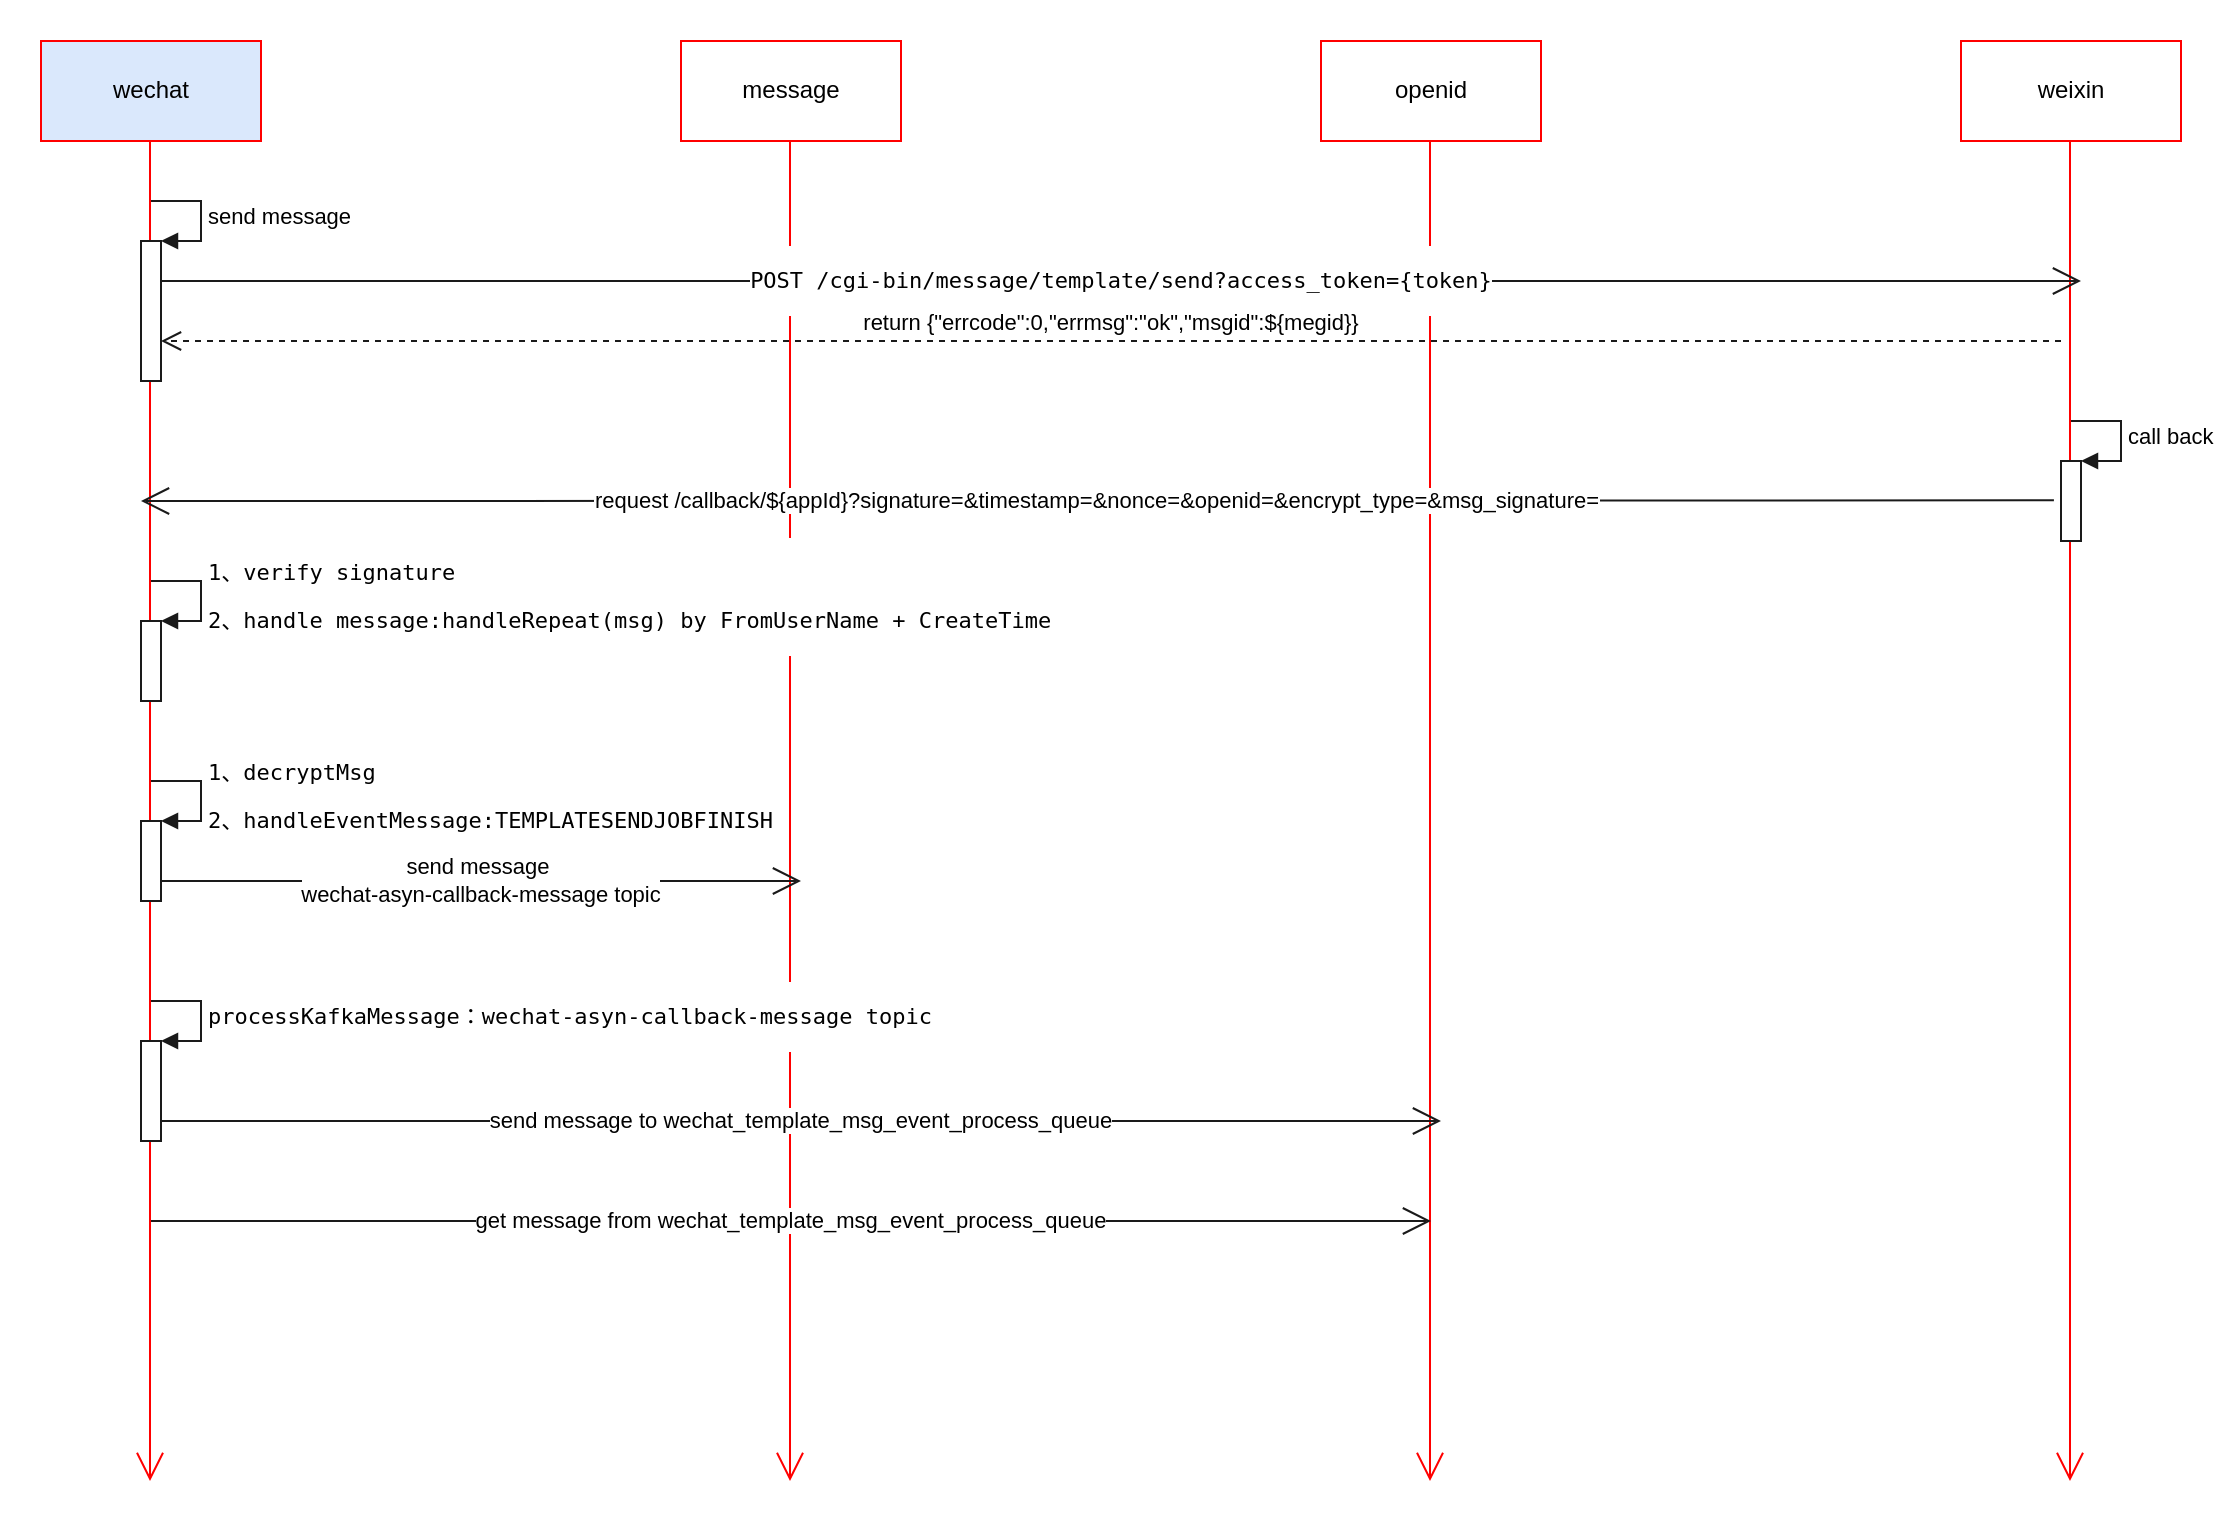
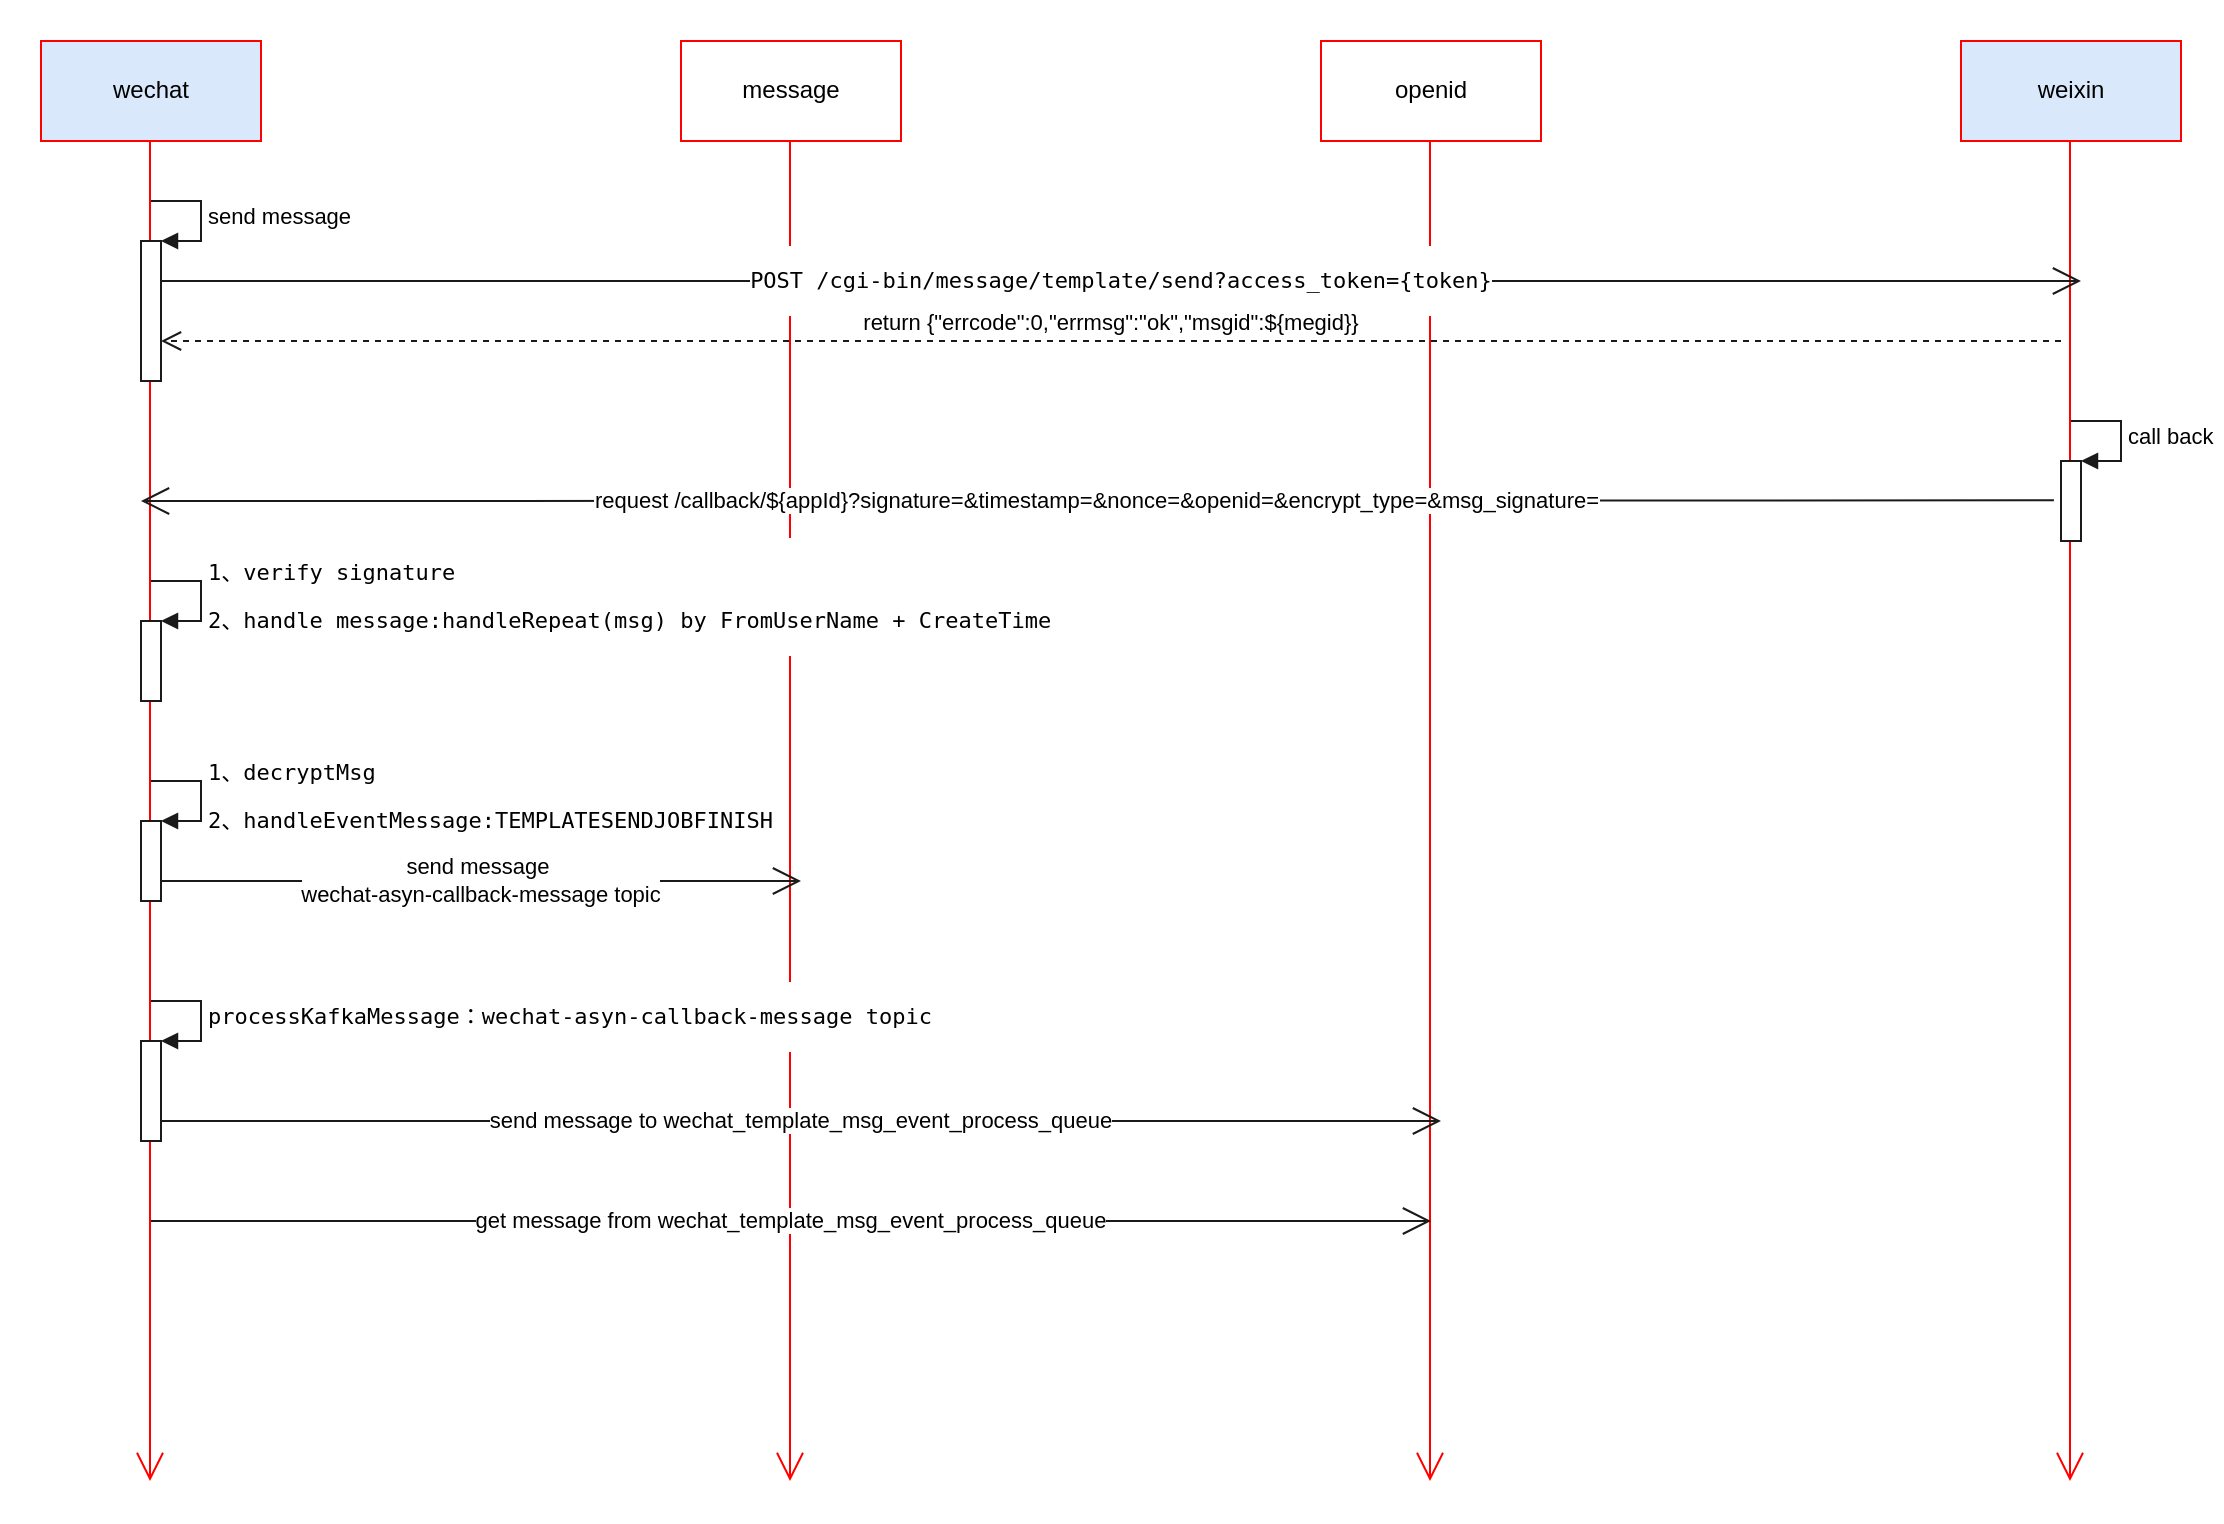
- <mxCell id="8" value="weixin" style="html=1;strokeColor=#FF0000;" vertex="1" parent="1"><mxGeometry x="980" y="20" width="110" height="50" as="geometry" /></mxCell>
+ <mxCell id="8" value="weixin" style="html=1;strokeColor=#FF0000;fillColor=#dae8fc;" vertex="1" parent="1"><mxGeometry x="980" y="20" width="110" height="50" as="geometry" /></mxCell>
